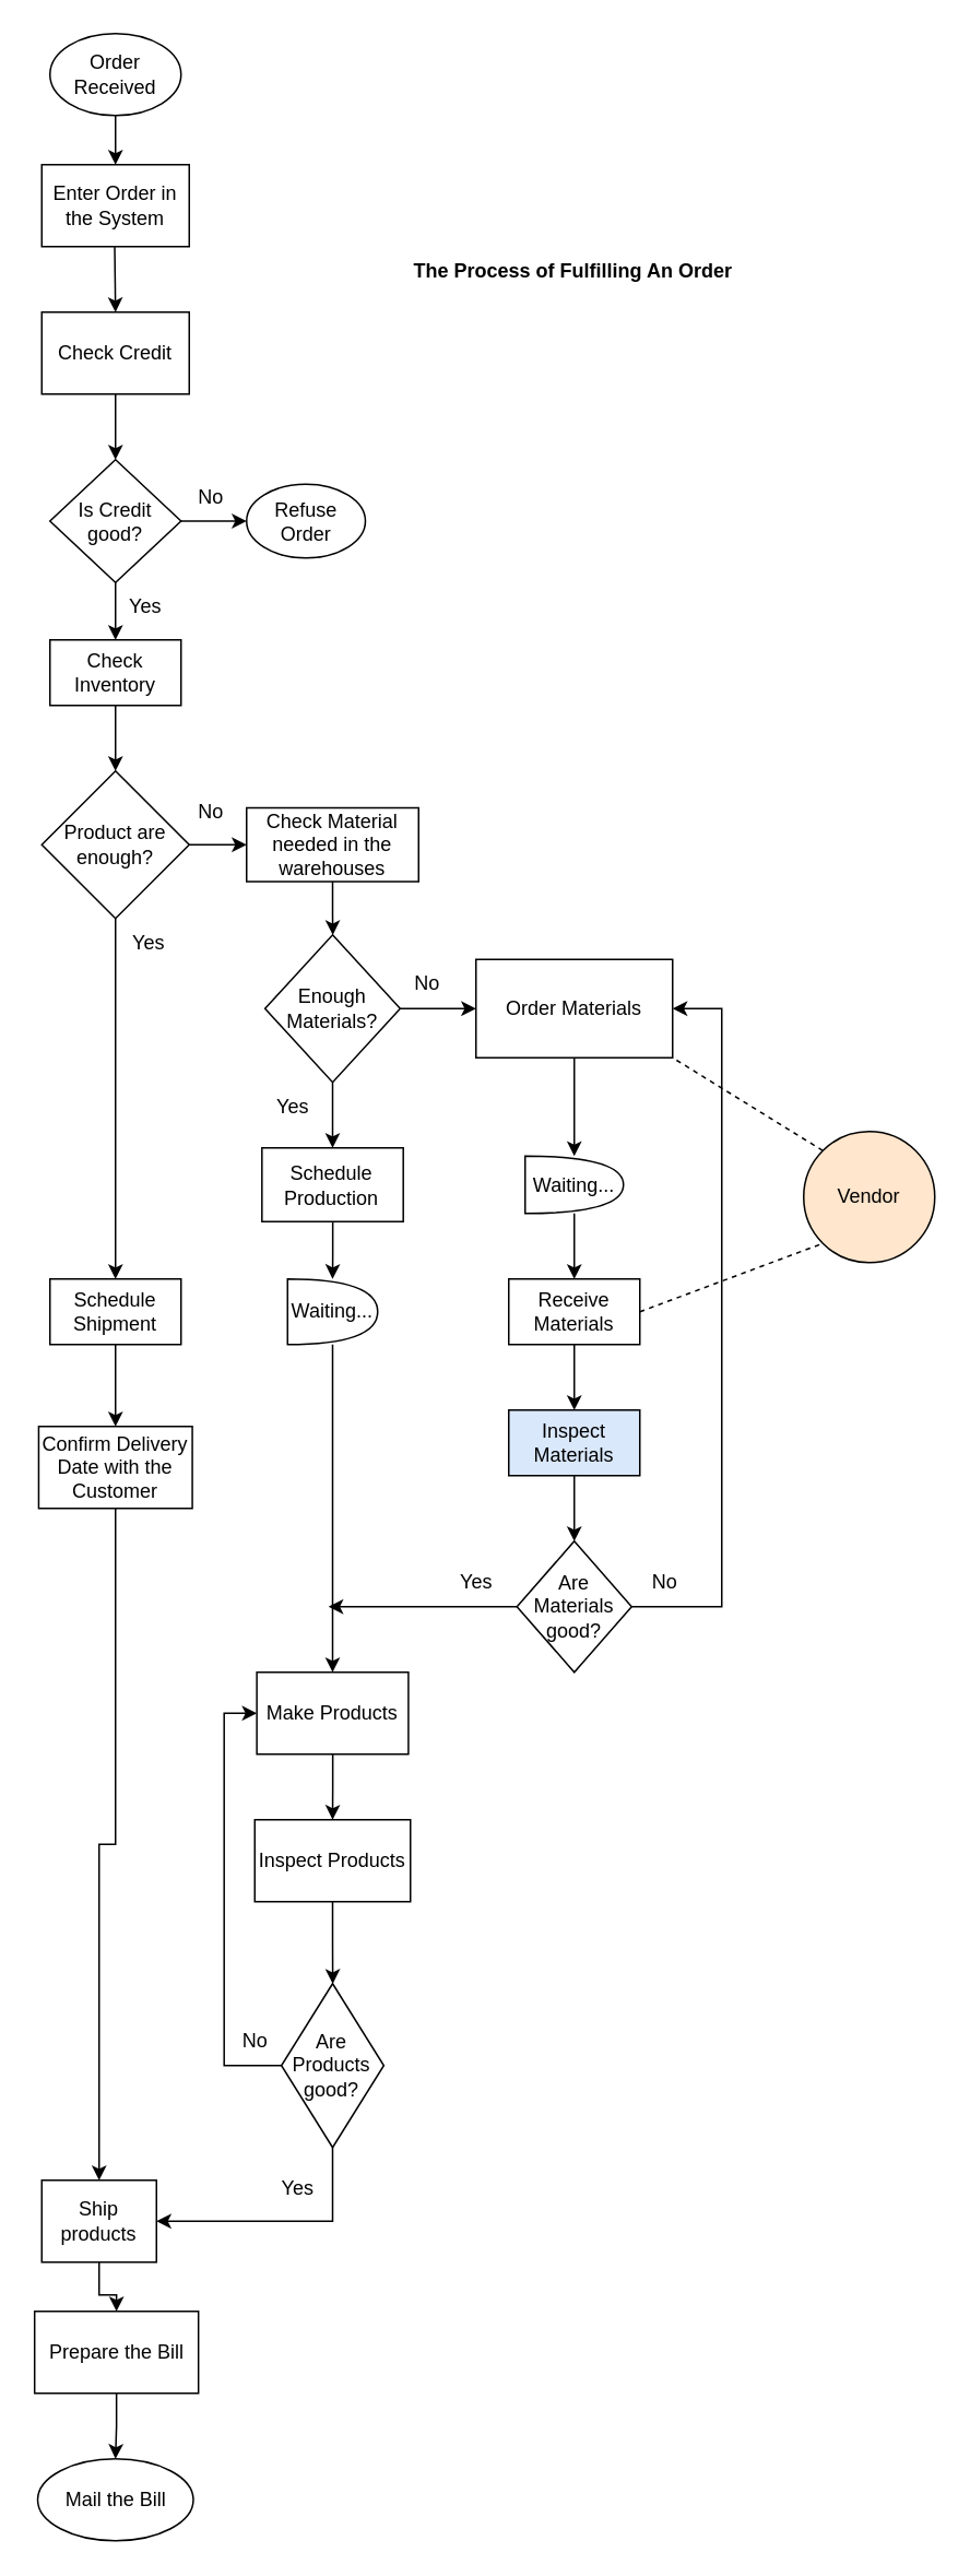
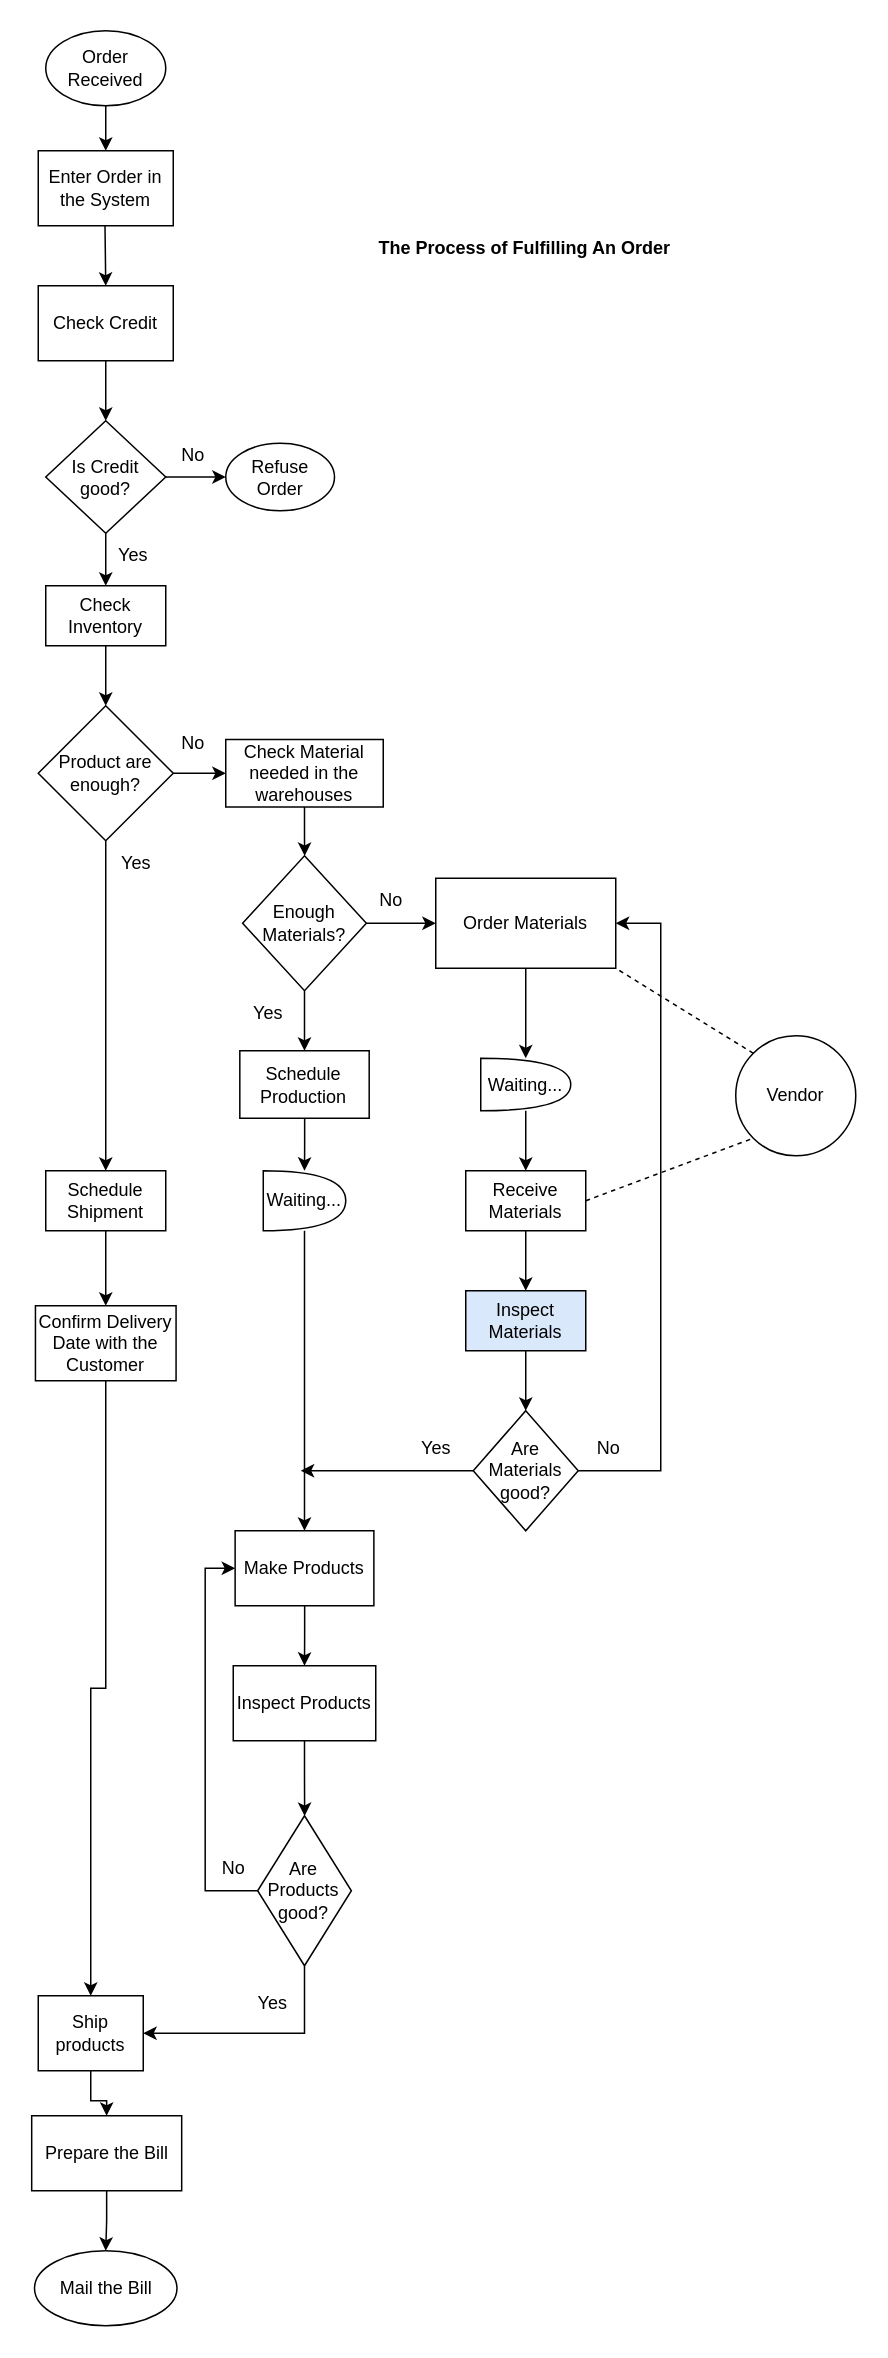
- <mxCell id="63" value="Vendor" style="ellipse;whiteSpace=wrap;html=1;aspect=fixed;fillColor=#ffe6cc;" vertex="1" parent="1"><mxGeometry x="490" y="690" width="80" height="80" as="geometry" /></mxCell>
+ <mxCell id="63" value="Vendor" style="ellipse;whiteSpace=wrap;html=1;aspect=fixed;" vertex="1" parent="1"><mxGeometry x="490" y="690" width="80" height="80" as="geometry" /></mxCell>
